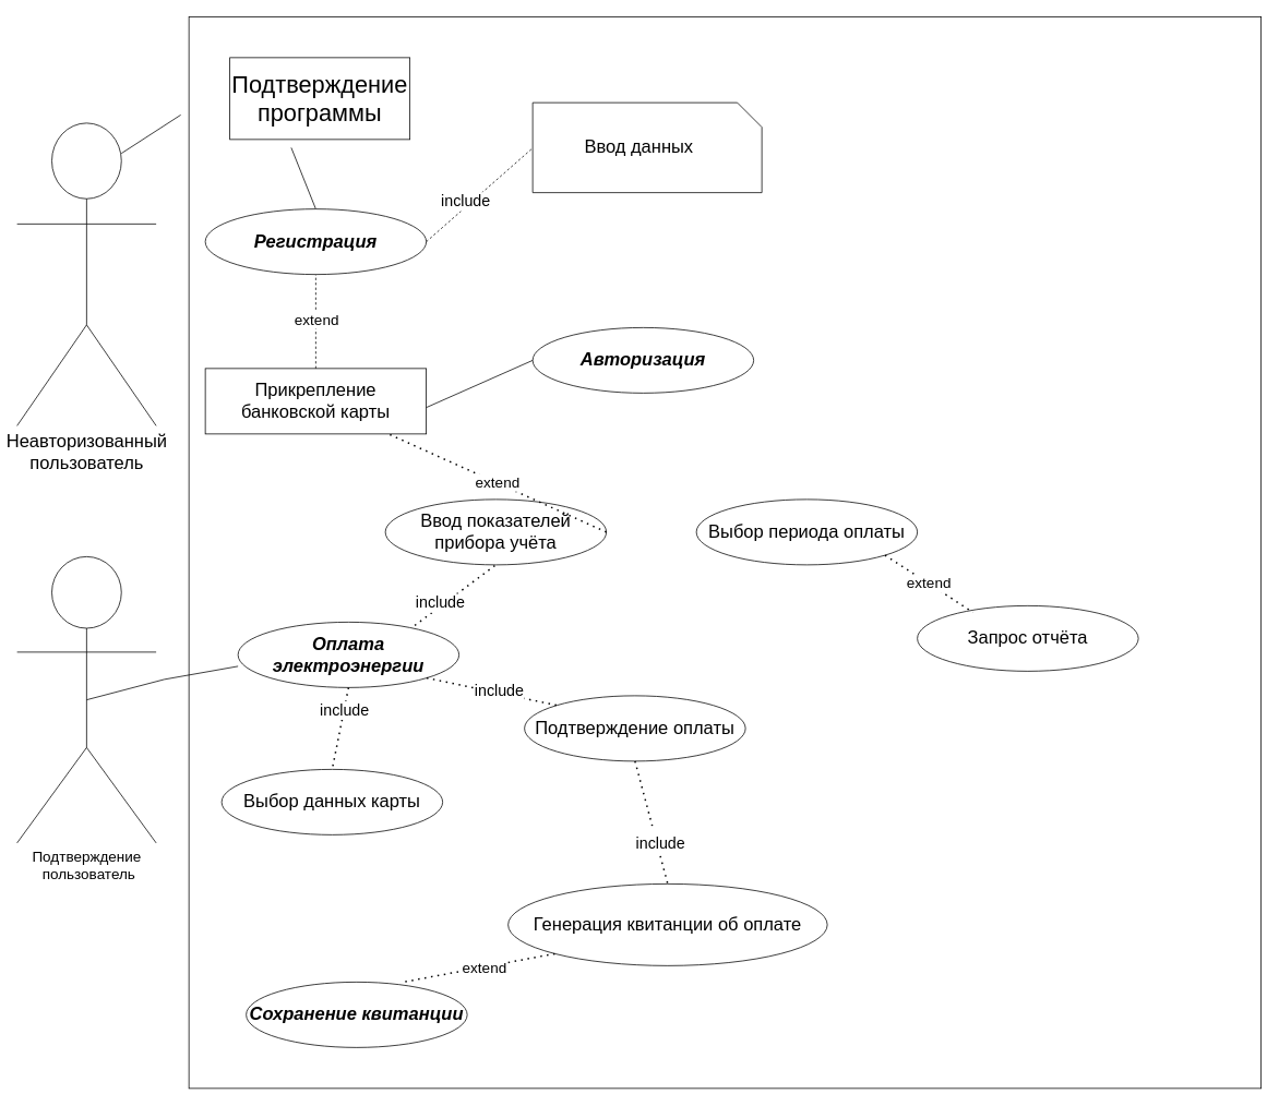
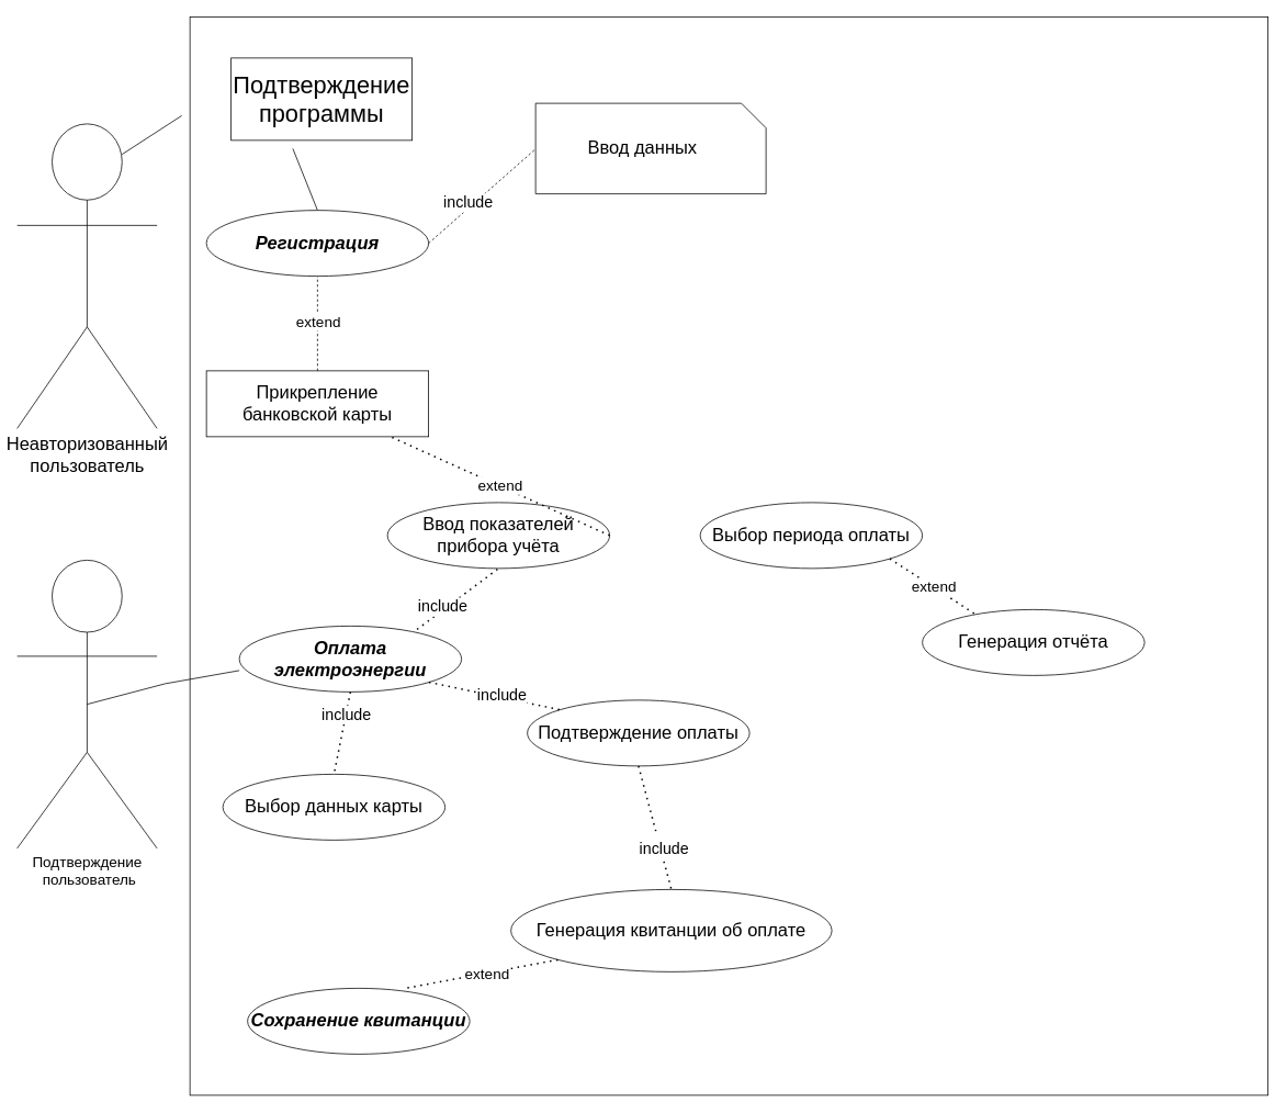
- <mxCell id="28" value="Авторизация" style="ellipse;whiteSpace=wrap;html=1;fontSize=22;fontStyle=3" parent="1" vertex="1"><mxGeometry x="650" y="400" width="270" height="80" as="geometry" /></mxCell>
- <mxCell id="29" value="" style="endArrow=none;html=1;rounded=0;fontSize=22;entryX=0;entryY=0.5;entryDx=0;entryDy=0;exitX=0.813;exitY=0.876;exitDx=0;exitDy=0;exitPerimeter=0;" parent="1" source="38" target="28" edge="1"><mxGeometry width="50" height="50" relative="1" as="geometry"><mxPoint x="870" y="470" as="sourcePoint" /><mxPoint x="1061.934" y="518.067" as="targetPoint" /></mxGeometry></mxCell>
- <mxCell id="17" value="Запрос отчёта" style="ellipse;whiteSpace=wrap;html=1;fontSize=22;" parent="1" vertex="1"><mxGeometry x="1120" y="740" width="270" height="80" as="geometry" /></mxCell>
+ <mxCell id="17" value="Генерация отчёта" style="ellipse;whiteSpace=wrap;html=1;fontSize=22;" parent="1" vertex="1"><mxGeometry x="1120" y="740" width="270" height="80" as="geometry" /></mxCell>
